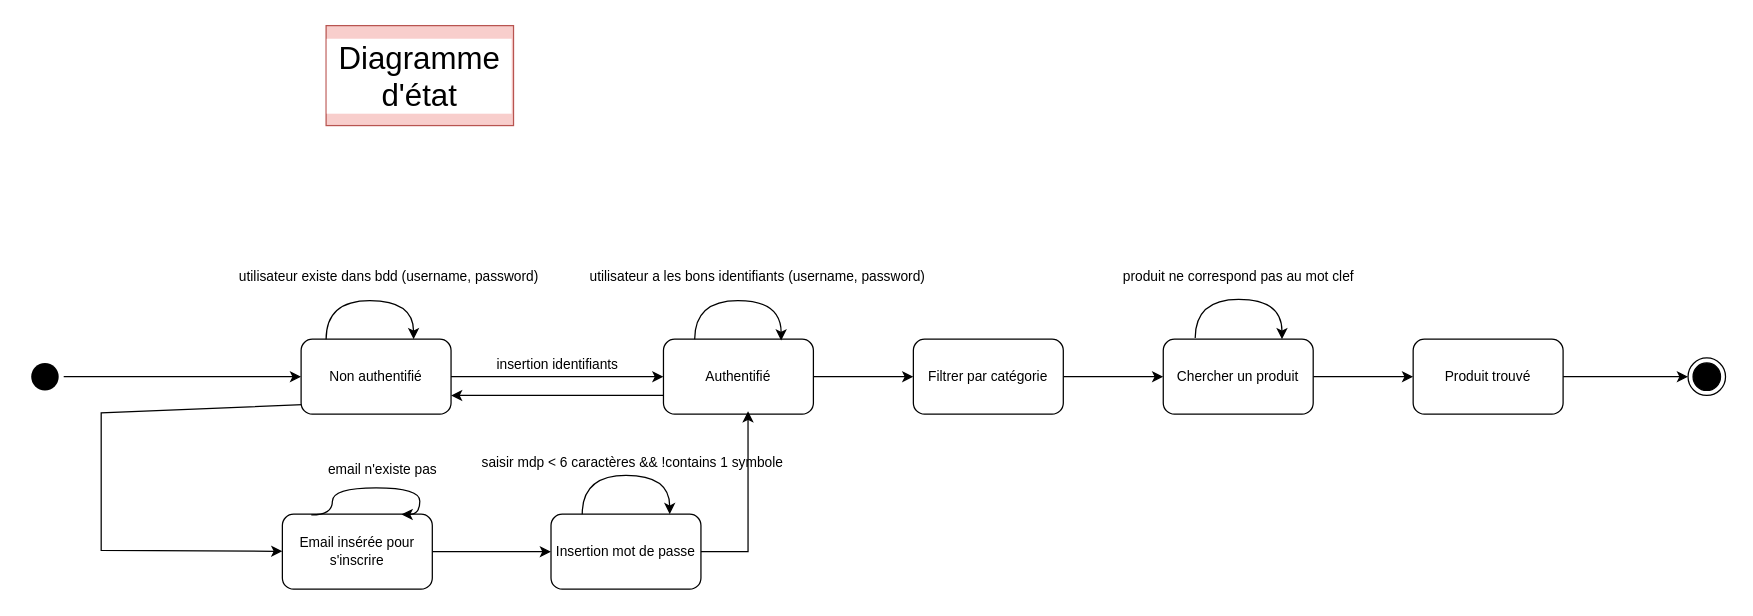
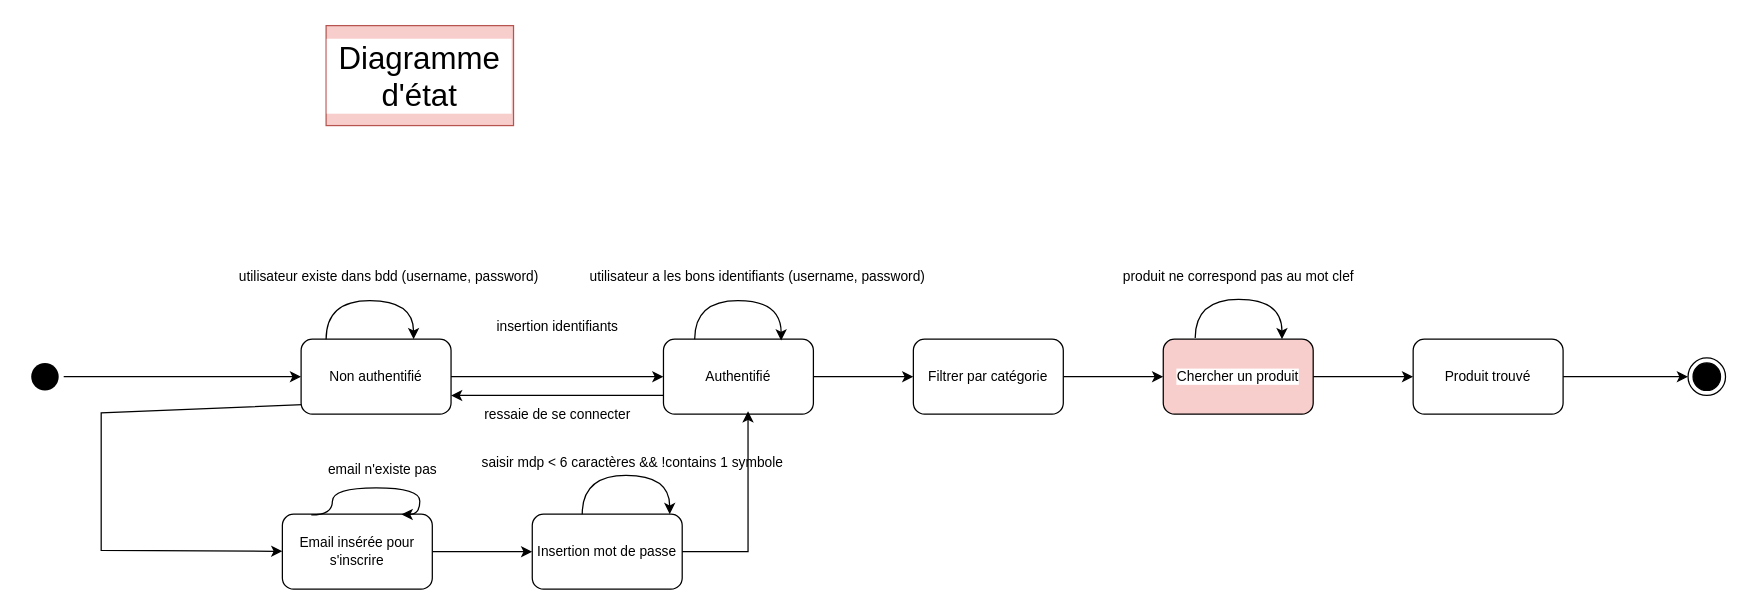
- <mxCell id="11" value="insertion identifiants" style="text;html=1;align=center;verticalAlign=middle;resizable=0;points=[];autosize=1;strokeColor=none;fillColor=none;fontFamily=Helvetica;fontSize=11;fontColor=default;labelBackgroundColor=default;" vertex="1" parent="1"><mxGeometry x="385" y="276" width="120" height="30" as="geometry" /></mxCell>
+ <mxCell id="11" value="insertion identifiants" style="text;html=1;align=center;verticalAlign=middle;resizable=0;points=[];autosize=1;strokeColor=none;fillColor=none;fontFamily=Helvetica;fontSize=11;fontColor=default;labelBackgroundColor=default;" vertex="1" parent="1"><mxGeometry x="385" y="246" width="120" height="30" as="geometry" /></mxCell>
- <mxCell id="28" value="Chercher un produit" style="rounded=1;whiteSpace=wrap;html=1;fontFamily=Helvetica;fontSize=11;fontColor=default;labelBackgroundColor=default;" vertex="1" parent="1"><mxGeometry x="930" y="271" width="120" height="60" as="geometry" /></mxCell>
+ <mxCell id="28" value="Chercher un produit" style="rounded=1;whiteSpace=wrap;html=1;fontFamily=Helvetica;fontSize=11;fontColor=default;labelBackgroundColor=default;fillColor=#f8cecc;" vertex="1" parent="1"><mxGeometry x="930" y="271" width="120" height="60" as="geometry" /></mxCell>
+ <mxCell id="13" value="ressaie de se connecter" style="text;html=1;align=center;verticalAlign=middle;resizable=0;points=[];autosize=1;strokeColor=none;fillColor=none;fontFamily=Helvetica;fontSize=11;fontColor=default;labelBackgroundColor=default;" vertex="1" parent="1"><mxGeometry x="375" y="316" width="140" height="30" as="geometry" /></mxCell>
- <mxCell id="21" value="Insertion mot de passe" style="rounded=1;whiteSpace=wrap;html=1;fontFamily=Helvetica;fontSize=11;fontColor=default;labelBackgroundColor=default;" vertex="1" parent="1"><mxGeometry x="440" y="411" width="120" height="60" as="geometry" /></mxCell>
+ <mxCell id="21" value="Insertion mot de passe" style="rounded=1;whiteSpace=wrap;html=1;fontFamily=Helvetica;fontSize=11;fontColor=default;labelBackgroundColor=default;" vertex="1" parent="1"><mxGeometry x="425" y="411" width="120" height="60" as="geometry" /></mxCell>
